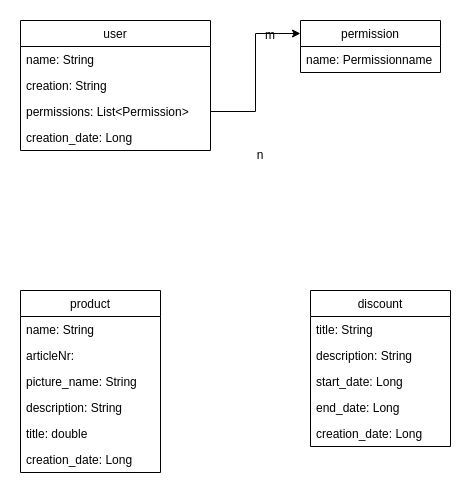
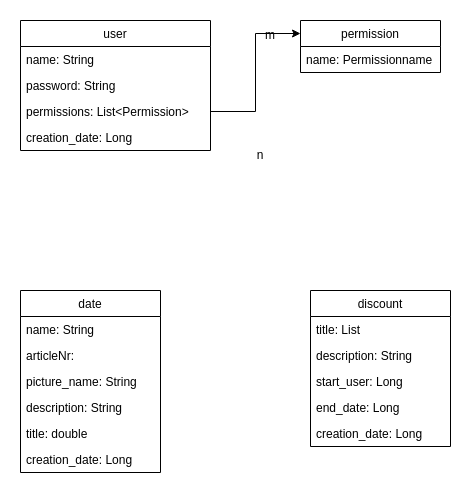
- <mxCell id="4" value="creation: String" style="text;strokeColor=none;fillColor=none;align=left;verticalAlign=top;spacingLeft=4;spacingRight=4;overflow=hidden;rotatable=0;points=[[0,0.5],[1,0.5]];portConstraint=eastwest;" vertex="1" parent="2"><mxGeometry y="52" width="190" height="26" as="geometry" /></mxCell>
+ <mxCell id="4" value="password: String" style="text;strokeColor=none;fillColor=none;align=left;verticalAlign=top;spacingLeft=4;spacingRight=4;overflow=hidden;rotatable=0;points=[[0,0.5],[1,0.5]];portConstraint=eastwest;" vertex="1" parent="2"><mxGeometry y="52" width="190" height="26" as="geometry" /></mxCell>
- <mxCell id="7" value="product" style="swimlane;fontStyle=0;childLayout=stackLayout;horizontal=1;startSize=26;fillColor=none;horizontalStack=0;resizeParent=1;resizeParentMax=0;resizeLast=0;collapsible=1;marginBottom=0;" vertex="1" parent="1"><mxGeometry x="20" y="290" width="140" height="182" as="geometry" /></mxCell>
+ <mxCell id="7" value="date" style="swimlane;fontStyle=0;childLayout=stackLayout;horizontal=1;startSize=26;fillColor=none;horizontalStack=0;resizeParent=1;resizeParentMax=0;resizeLast=0;collapsible=1;marginBottom=0;" vertex="1" parent="1"><mxGeometry x="20" y="290" width="140" height="182" as="geometry" /></mxCell>
- <mxCell id="20" value="title: String" style="text;strokeColor=none;fillColor=none;align=left;verticalAlign=top;spacingLeft=4;spacingRight=4;overflow=hidden;rotatable=0;points=[[0,0.5],[1,0.5]];portConstraint=eastwest;" vertex="1" parent="19"><mxGeometry y="26" width="140" height="26" as="geometry" /></mxCell>
+ <mxCell id="20" value="title: List" style="text;strokeColor=none;fillColor=none;align=left;verticalAlign=top;spacingLeft=4;spacingRight=4;overflow=hidden;rotatable=0;points=[[0,0.5],[1,0.5]];portConstraint=eastwest;" vertex="1" parent="19"><mxGeometry y="26" width="140" height="26" as="geometry" /></mxCell>
- <mxCell id="22" value="start_date: Long" style="text;strokeColor=none;fillColor=none;align=left;verticalAlign=top;spacingLeft=4;spacingRight=4;overflow=hidden;rotatable=0;points=[[0,0.5],[1,0.5]];portConstraint=eastwest;" vertex="1" parent="19"><mxGeometry y="78" width="140" height="26" as="geometry" /></mxCell>
+ <mxCell id="22" value="start_user: Long" style="text;strokeColor=none;fillColor=none;align=left;verticalAlign=top;spacingLeft=4;spacingRight=4;overflow=hidden;rotatable=0;points=[[0,0.5],[1,0.5]];portConstraint=eastwest;" vertex="1" parent="19"><mxGeometry y="78" width="140" height="26" as="geometry" /></mxCell>
